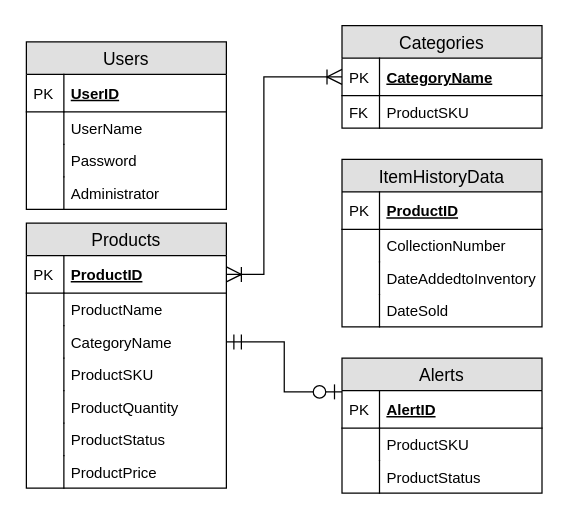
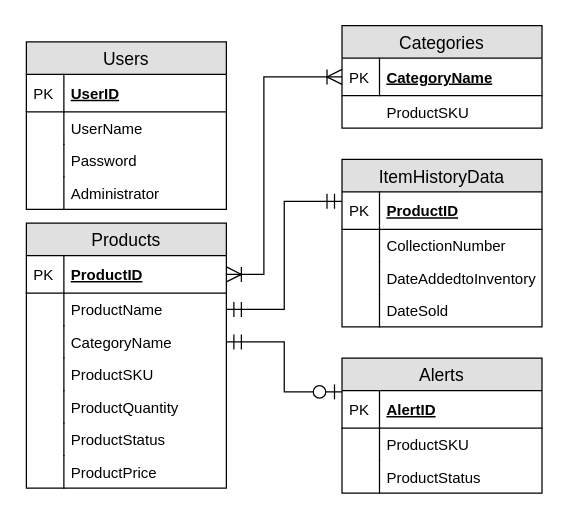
- <mxCell id="6" value="FK" style="shape=partialRectangle;top=0;left=0;bottom=0;fillColor=none;align=left;verticalAlign=top;spacingLeft=4;spacingRight=4;overflow=hidden;rotatable=0;points=[];portConstraint=eastwest;part=1;fontSize=12;" parent="5" vertex="1" connectable="0"><mxGeometry width="30" height="26" as="geometry" /></mxCell>
+ <mxCell id="49" style="edgeStyle=orthogonalEdgeStyle;rounded=0;orthogonalLoop=1;jettySize=auto;html=1;exitX=1;exitY=0.5;exitDx=0;exitDy=0;entryX=0;entryY=0.25;entryDx=0;entryDy=0;endArrow=ERmandOne;endFill=0;startArrow=ERmandOne;startFill=0;endSize=10;startSize=10;" parent="1" source="10" target="38" edge="1"><mxGeometry relative="1" as="geometry" /></mxCell>
